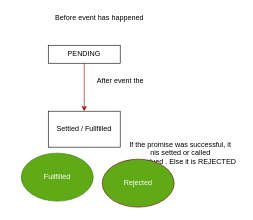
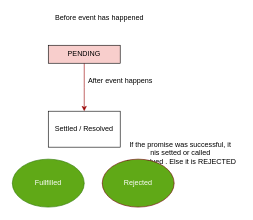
- <mxCell id="3" value="PENDING&lt;br&gt;" style="whiteSpace=wrap;html=1;" vertex="1" parent="1"><mxGeometry x="80" y="75" width="120" height="30" as="geometry" /></mxCell>
+ <mxCell id="3" value="PENDING&lt;br&gt;" style="whiteSpace=wrap;html=1;fillColor=#f8cecc;" vertex="1" parent="1"><mxGeometry x="80" y="75" width="120" height="30" as="geometry" /></mxCell>
- <mxCell id="5" value="After event the" style="text;html=1;resizable=0;autosize=1;align=center;verticalAlign=middle;points=[];fillColor=none;strokeColor=none;rounded=0;direction=south;" vertex="1" parent="1"><mxGeometry x="190" y="75" width="20" height="120" as="geometry" /></mxCell>
+ <mxCell id="5" value="After event happens" style="text;html=1;resizable=0;autosize=1;align=center;verticalAlign=middle;points=[];fillColor=none;strokeColor=none;rounded=0;direction=south;" vertex="1" parent="1"><mxGeometry x="190" y="75" width="20" height="120" as="geometry" /></mxCell>
- <mxCell id="4" value="Settled / Fullfilled" style="whiteSpace=wrap;html=1;" vertex="1" parent="1"><mxGeometry x="80" y="185" width="120" height="60" as="geometry" /></mxCell>
+ <mxCell id="4" value="Settled / Resolved" style="whiteSpace=wrap;html=1;" vertex="1" parent="1"><mxGeometry x="80" y="185" width="120" height="60" as="geometry" /></mxCell>
- <mxCell id="8" value="Fullfilled" style="ellipse;whiteSpace=wrap;html=1;fillColor=#60a917;strokeColor=#2D7600;fontColor=#ffffff;" vertex="1" parent="1"><mxGeometry x="35" y="255" width="120" height="80" as="geometry" /></mxCell>
+ <mxCell id="8" value="Fullfilled" style="ellipse;whiteSpace=wrap;html=1;fillColor=#60a917;strokeColor=#2D7600;fontColor=#ffffff;" vertex="1" parent="1"><mxGeometry x="20" y="265" width="120" height="80" as="geometry" /></mxCell>
